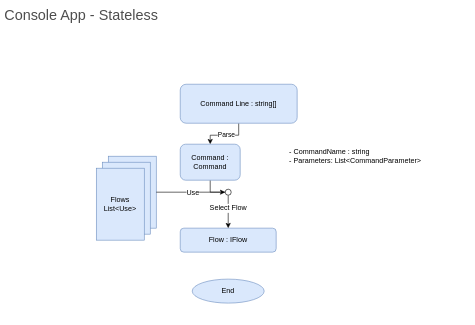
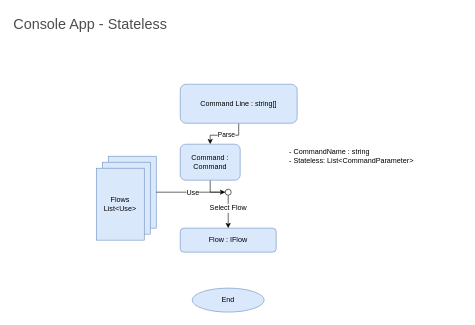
- <mxCell id="18" value="Console App - Stateless" style="text;html=1;strokeColor=none;fillColor=none;align=left;verticalAlign=middle;whiteSpace=wrap;rounded=0;shadow=0;glass=0;comic=0;labelBackgroundColor=none;fontSize=24;fontColor=#4D4D4D;" parent="1" vertex="1"><mxGeometry x="5" y="5" width="750" height="40" as="geometry" /></mxCell>
+ <mxCell id="18" value="Console App - Stateless" style="text;html=1;strokeColor=none;fillColor=none;align=left;verticalAlign=middle;whiteSpace=wrap;rounded=0;shadow=0;glass=0;comic=0;labelBackgroundColor=none;fontSize=24;fontColor=#4D4D4D;" parent="1" vertex="1"><mxGeometry x="20" y="20" width="750" height="40" as="geometry" /></mxCell>
- <mxCell id="6" value="- CommandName : string&lt;br&gt;- Parameters: List&amp;lt;CommandParameter&amp;gt;" style="text;html=1;strokeColor=none;fillColor=none;align=left;verticalAlign=middle;whiteSpace=wrap;rounded=0;" parent="1" vertex="1"><mxGeometry x="480" y="240" width="240" height="40" as="geometry" /></mxCell>
+ <mxCell id="6" value="- CommandName : string&lt;br&gt;- Stateless: List&amp;lt;CommandParameter&amp;gt;" style="text;html=1;strokeColor=none;fillColor=none;align=left;verticalAlign=middle;whiteSpace=wrap;rounded=0;" parent="1" vertex="1"><mxGeometry x="480" y="240" width="240" height="40" as="geometry" /></mxCell>
- <mxCell id="17" value="End" style="ellipse;whiteSpace=wrap;html=1;align=center;fillColor=#dae8fc;strokeColor=#6c8ebf;" parent="1" vertex="1"><mxGeometry x="320" y="465" width="120" height="40" as="geometry" /></mxCell>
+ <mxCell id="17" value="End" style="ellipse;whiteSpace=wrap;html=1;align=center;fillColor=#dae8fc;strokeColor=#6c8ebf;" parent="1" vertex="1"><mxGeometry x="320" y="480" width="120" height="40" as="geometry" /></mxCell>
